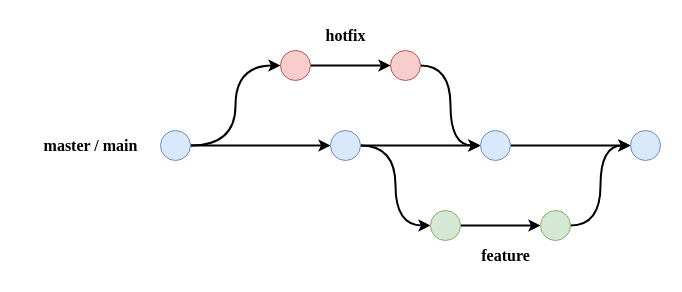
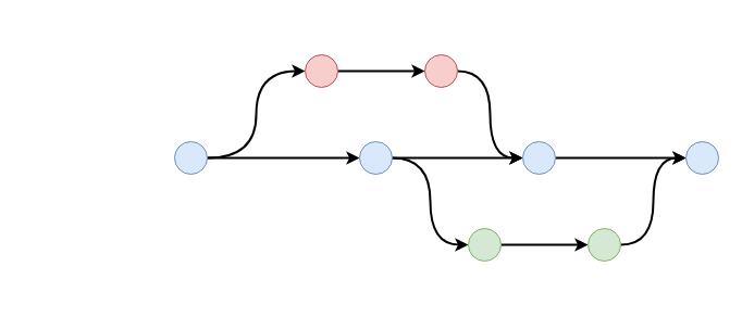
- <mxCell id="20" value="hotfix" style="text;html=1;align=center;verticalAlign=middle;resizable=0;points=[];autosize=1;strokeColor=none;fillColor=none;fontStyle=1;fontFamily=Verdana;fontSize=16;" vertex="1" parent="1"><mxGeometry x="310" y="20" width="70" height="30" as="geometry" /></mxCell>
- <mxCell id="5" value="master / main" style="text;html=1;align=center;verticalAlign=middle;resizable=0;points=[];autosize=1;strokeColor=none;fillColor=none;fontStyle=1;fontFamily=Verdana;fontSize=16;" vertex="1" parent="1"><mxGeometry x="20" y="130" width="140" height="30" as="geometry" /></mxCell>
- <mxCell id="21" value="feature" style="text;html=1;align=center;verticalAlign=middle;resizable=0;points=[];autosize=1;strokeColor=none;fillColor=none;fontStyle=1;fontFamily=Verdana;fontSize=16;" vertex="1" parent="1"><mxGeometry x="464.5" y="240" width="80" height="30" as="geometry" /></mxCell>
